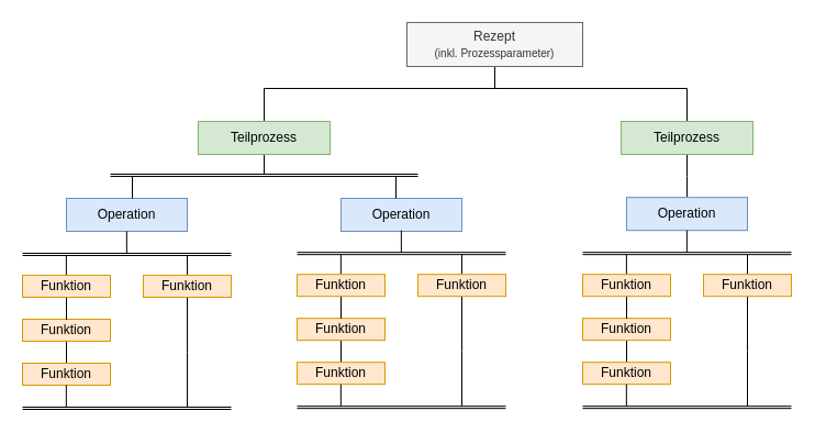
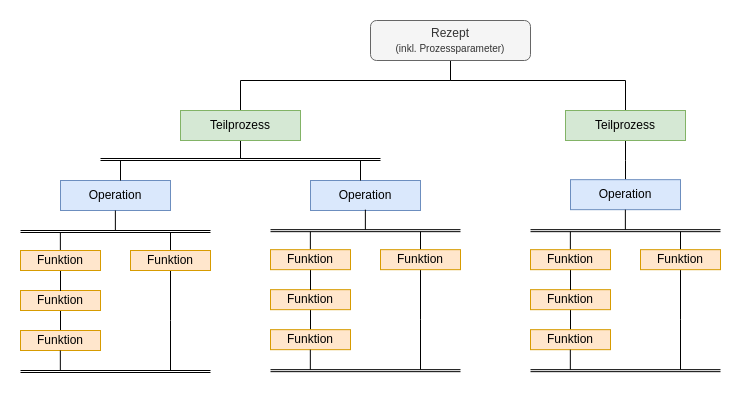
- <mxCell id="4" value="Rezept&lt;div&gt;&lt;font style=&quot;font-size: 10px;&quot;&gt;(inkl. Prozessparameter)&lt;/font&gt;&lt;/div&gt;" style="rounded=0;whiteSpace=wrap;html=1;fillColor=#f5f5f5;fontColor=#333333;strokeColor=#666666;" vertex="1" parent="1"><mxGeometry x="370" y="20" width="160" height="40" as="geometry" /></mxCell>
+ <mxCell id="4" value="Rezept&lt;div&gt;&lt;font style=&quot;font-size: 10px;&quot;&gt;(inkl. Prozessparameter)&lt;/font&gt;&lt;/div&gt;" style="whiteSpace=wrap;html=1;fillColor=#f5f5f5;fontColor=#333333;strokeColor=#666666;rounded=1;" vertex="1" parent="1"><mxGeometry x="370" y="20" width="160" height="40" as="geometry" /></mxCell>
